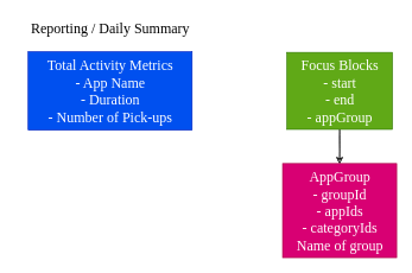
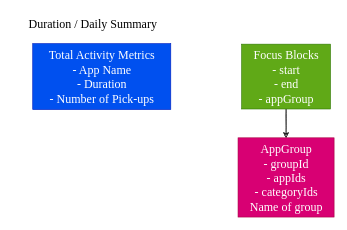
- <mxCell id="6" value="Reporting / Daily Summary" style="text;html=1;align=center;verticalAlign=middle;resizable=0;points=[];autosize=1;strokeColor=none;fillColor=none;fontSize=20;fontFamily=Architects Daughter;" parent="1" vertex="1"><mxGeometry x="20" y="20" width="268" height="36" as="geometry" /></mxCell>
+ <mxCell id="6" value="Duration / Daily Summary" style="text;html=1;align=center;verticalAlign=middle;resizable=0;points=[];autosize=1;strokeColor=none;fillColor=none;fontSize=20;fontFamily=Architects Daughter;" parent="1" vertex="1"><mxGeometry x="20" y="20" width="268" height="36" as="geometry" /></mxCell>
- <mxCell id="2" value="Total Activity Metrics&lt;br&gt;- App Name&lt;br&gt;- Duration&lt;br&gt;- Number of Pick-ups" style="text;html=1;align=center;verticalAlign=middle;resizable=0;points=[];autosize=1;strokeColor=#001DBC;fillColor=#0050ef;fontSize=20;fontFamily=Architects Daughter;fontColor=#ffffff;" parent="1" vertex="1"><mxGeometry x="39" y="72" width="230" height="110" as="geometry" /></mxCell>
+ <mxCell id="2" value="Total Activity Metrics&lt;br&gt;- App Name&lt;br&gt;- Duration&lt;br&gt;- Number of Pick-ups" style="text;html=1;align=center;verticalAlign=middle;resizable=0;points=[];autosize=1;strokeColor=#001DBC;fillColor=#0050ef;fontSize=20;fontFamily=Architects Daughter;fontColor=#ffffff;" parent="1" vertex="1"><mxGeometry x="54" y="72" width="230" height="110" as="geometry" /></mxCell>
